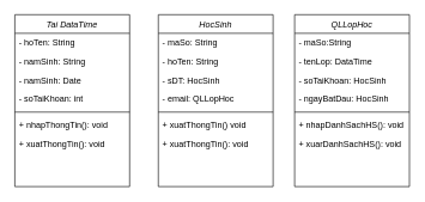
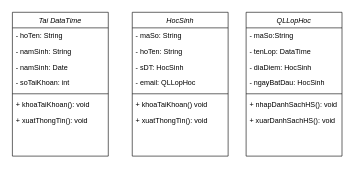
- <mxCell id="13" value="- soTaiKhoan: HocSinh" style="text;align=left;verticalAlign=top;spacingLeft=4;spacingRight=4;overflow=hidden;rotatable=0;points=[[0,0.5],[1,0.5]];portConstraint=eastwest;rounded=0;shadow=0;html=0;" vertex="1" parent="10"><mxGeometry y="78" width="160" height="26" as="geometry" /></mxCell>
+ <mxCell id="13" value="- diaDiem: HocSinh" style="text;align=left;verticalAlign=top;spacingLeft=4;spacingRight=4;overflow=hidden;rotatable=0;points=[[0,0.5],[1,0.5]];portConstraint=eastwest;rounded=0;shadow=0;html=0;" vertex="1" parent="10"><mxGeometry y="78" width="160" height="26" as="geometry" /></mxCell>
- <mxCell id="8" value="+ nhapThongTin(): void" style="text;align=left;verticalAlign=top;spacingLeft=4;spacingRight=4;overflow=hidden;rotatable=0;points=[[0,0.5],[1,0.5]];portConstraint=eastwest;" vertex="1" parent="2"><mxGeometry y="140" width="160" height="28" as="geometry" /></mxCell>
+ <mxCell id="8" value="+ khoaTaiKhoan(): void" style="text;align=left;verticalAlign=top;spacingLeft=4;spacingRight=4;overflow=hidden;rotatable=0;points=[[0,0.5],[1,0.5]];portConstraint=eastwest;" vertex="1" parent="2"><mxGeometry y="140" width="160" height="28" as="geometry" /></mxCell>
- <mxCell id="24" value="+ xuatThongTin() void" style="text;align=left;verticalAlign=top;spacingLeft=4;spacingRight=4;overflow=hidden;rotatable=0;points=[[0,0.5],[1,0.5]];portConstraint=eastwest;" vertex="1" parent="18"><mxGeometry y="140" width="160" height="28" as="geometry" /></mxCell>
+ <mxCell id="24" value="+ khoaTaiKhoan() void" style="text;align=left;verticalAlign=top;spacingLeft=4;spacingRight=4;overflow=hidden;rotatable=0;points=[[0,0.5],[1,0.5]];portConstraint=eastwest;" vertex="1" parent="18"><mxGeometry y="140" width="160" height="28" as="geometry" /></mxCell>
